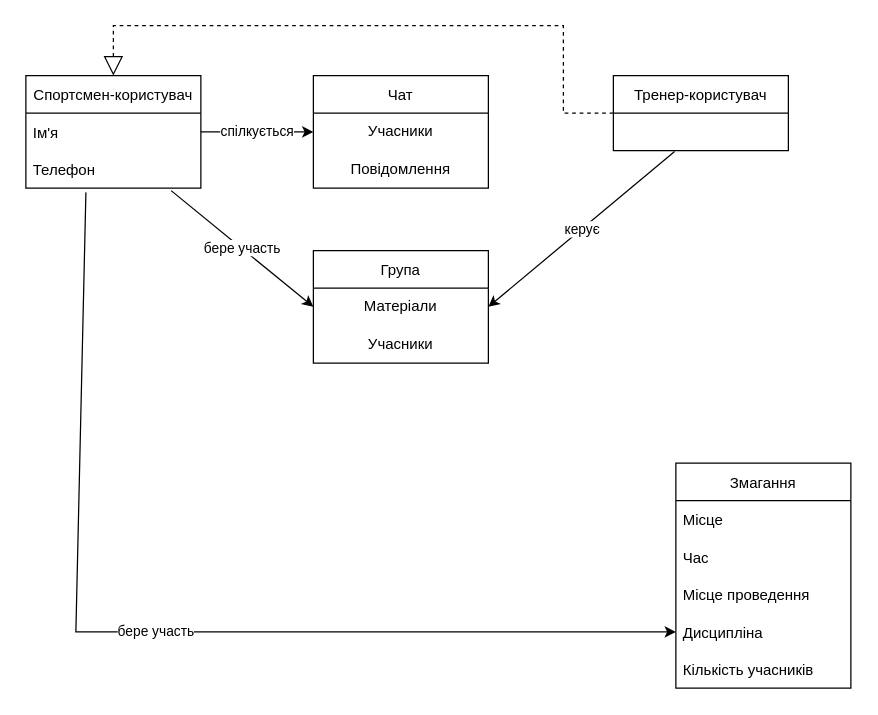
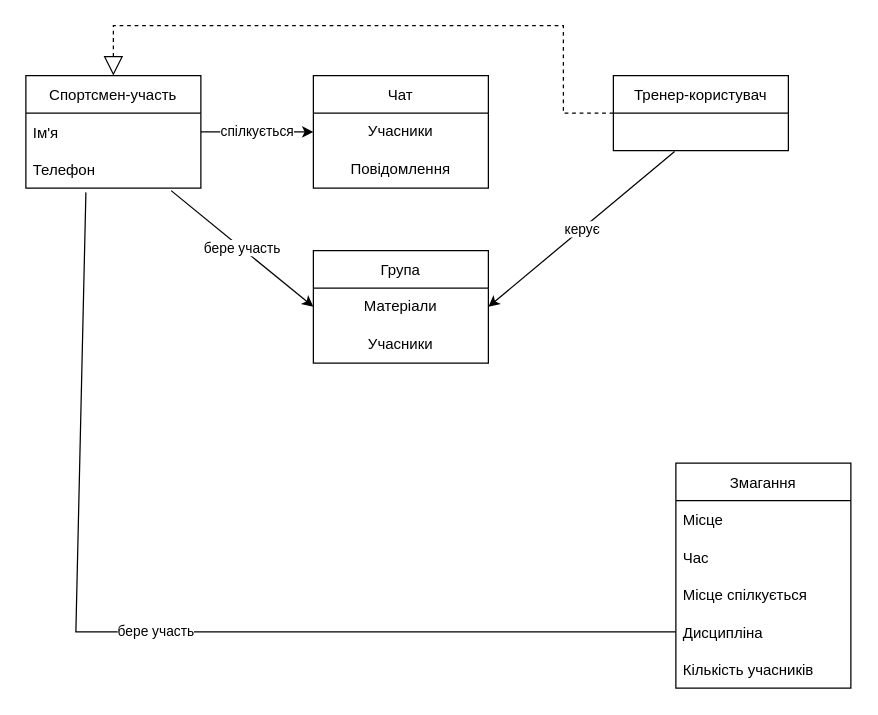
- <mxCell id="2" value="Спортсмен-користувач" style="swimlane;fontStyle=0;childLayout=stackLayout;horizontal=1;startSize=30;horizontalStack=0;resizeParent=1;resizeParentMax=0;resizeLast=0;collapsible=1;marginBottom=0;" parent="1" vertex="1"><mxGeometry x="20" y="60" width="140" height="90" as="geometry" /></mxCell>
+ <mxCell id="2" value="Спортсмен-участь" style="swimlane;fontStyle=0;childLayout=stackLayout;horizontal=1;startSize=30;horizontalStack=0;resizeParent=1;resizeParentMax=0;resizeLast=0;collapsible=1;marginBottom=0;" parent="1" vertex="1"><mxGeometry x="20" y="60" width="140" height="90" as="geometry" /></mxCell>
- <mxCell id="10" value="Місце проведення" style="text;strokeColor=none;fillColor=none;align=left;verticalAlign=middle;spacingLeft=4;spacingRight=4;overflow=hidden;points=[[0,0.5],[1,0.5]];portConstraint=eastwest;rotatable=0;" parent="7" vertex="1"><mxGeometry y="90" width="140" height="30" as="geometry" /></mxCell>
+ <mxCell id="10" value="Місце спілкується" style="text;strokeColor=none;fillColor=none;align=left;verticalAlign=middle;spacingLeft=4;spacingRight=4;overflow=hidden;points=[[0,0.5],[1,0.5]];portConstraint=eastwest;rotatable=0;" parent="7" vertex="1"><mxGeometry y="90" width="140" height="30" as="geometry" /></mxCell>
- <mxCell id="22" value="бере участь" style="endArrow=classic;html=1;rounded=0;exitX=0.343;exitY=1.113;exitDx=0;exitDy=0;entryX=0;entryY=0.5;entryDx=0;entryDy=0;exitPerimeter=0;" parent="1" source="4" target="11" edge="1"><mxGeometry width="50" height="50" relative="1" as="geometry"><mxPoint x="83.84" y="213.03" as="sourcePoint" /><mxPoint x="232.5" y="380" as="targetPoint" /><Array as="points"><mxPoint x="60" y="505" /></Array></mxGeometry></mxCell>
+ <mxCell id="22" value="бере участь" style="endArrow=none;html=1;rounded=0;exitX=0.343;exitY=1.113;exitDx=0;exitDy=0;entryX=0;entryY=0.5;entryDx=0;entryDy=0;exitPerimeter=0;" parent="1" source="4" target="11" edge="1"><mxGeometry width="50" height="50" relative="1" as="geometry"><mxPoint x="83.84" y="213.03" as="sourcePoint" /><mxPoint x="232.5" y="380" as="targetPoint" /><Array as="points"><mxPoint x="60" y="505" /></Array></mxGeometry></mxCell>
